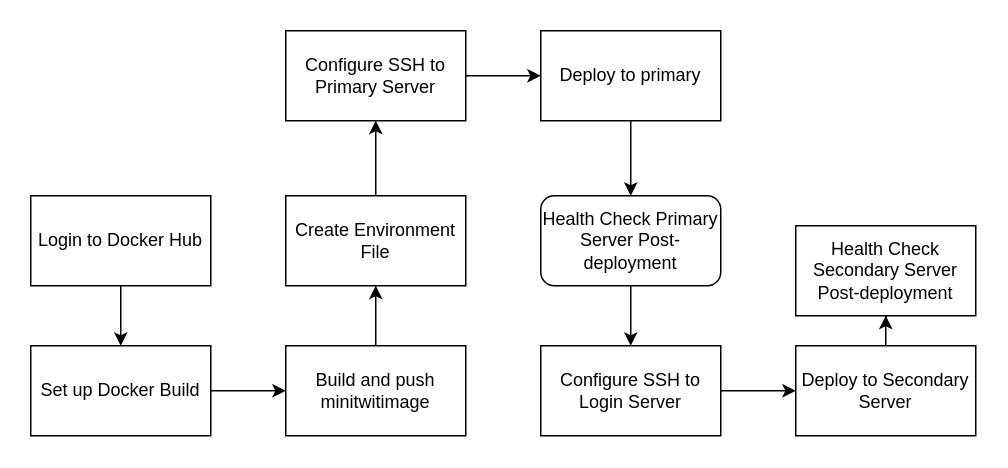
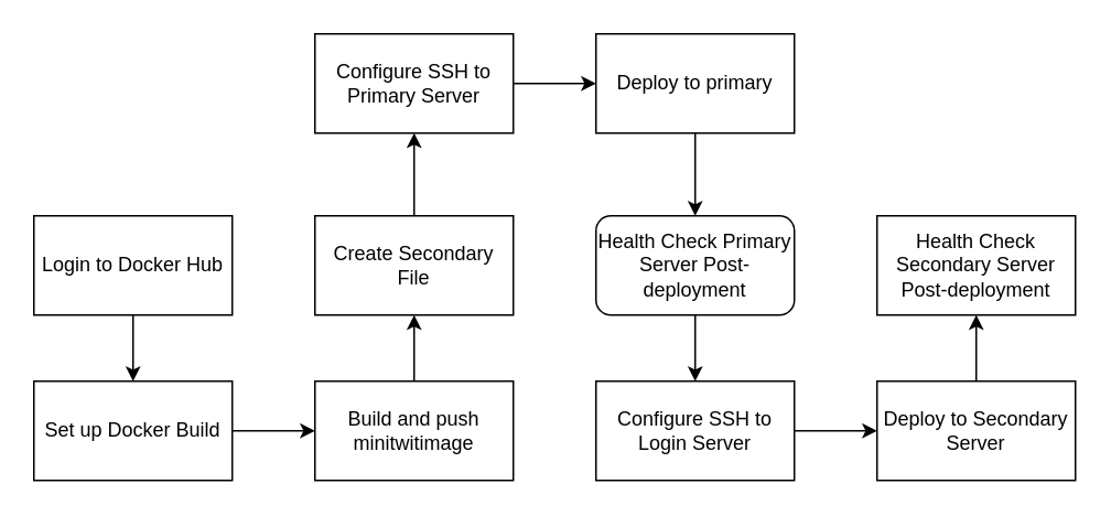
- <mxCell id="11" value="Create Environment File" style="rounded=0;whiteSpace=wrap;html=1;" vertex="1" parent="1"><mxGeometry x="190" y="130" width="120" height="60" as="geometry" /></mxCell>
+ <mxCell id="11" value="Create Secondary File" style="rounded=0;whiteSpace=wrap;html=1;" vertex="1" parent="1"><mxGeometry x="190" y="130" width="120" height="60" as="geometry" /></mxCell>
- <mxCell id="20" value="Health Check Secondary Server Post-deployment" style="rounded=0;whiteSpace=wrap;html=1;" vertex="1" parent="1"><mxGeometry x="530" y="150" width="120" height="60" as="geometry" /></mxCell>
+ <mxCell id="20" value="Health Check Secondary Server Post-deployment" style="rounded=0;whiteSpace=wrap;html=1;" vertex="1" parent="1"><mxGeometry x="530" y="130" width="120" height="60" as="geometry" /></mxCell>
